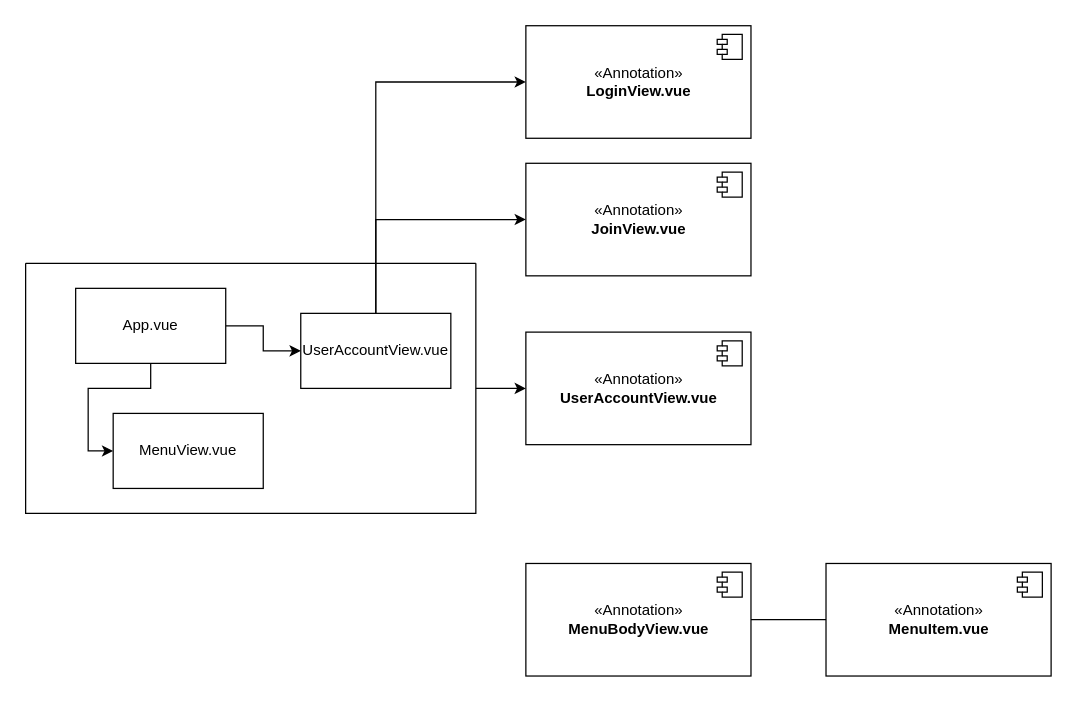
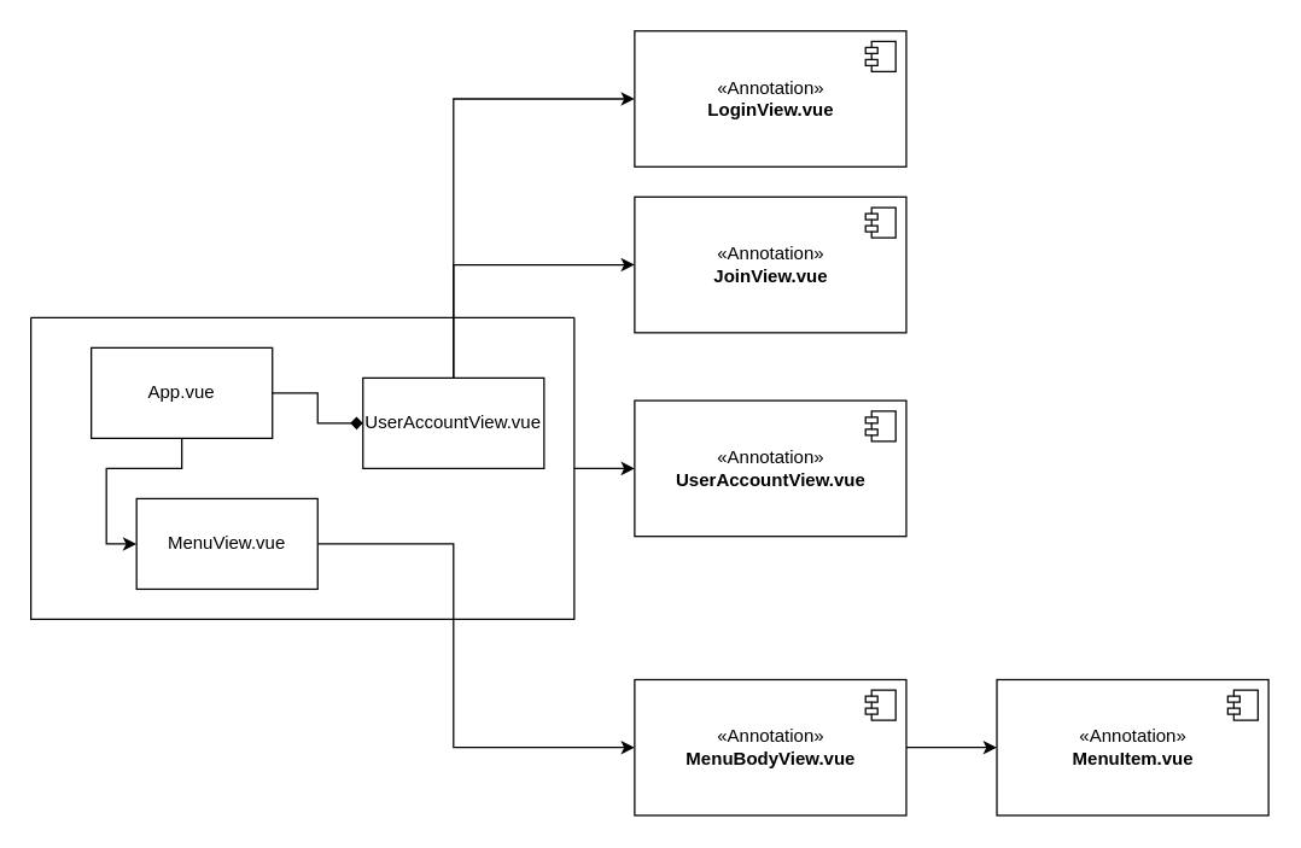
- <mxCell id="2" style="edgeStyle=orthogonalEdgeStyle;rounded=0;orthogonalLoop=1;jettySize=auto;html=1;entryX=0;entryY=0.5;entryDx=0;entryDy=0;" edge="1" parent="1" source="4" target="7"><mxGeometry relative="1" as="geometry" /></mxCell>
+ <mxCell id="2" style="edgeStyle=orthogonalEdgeStyle;rounded=0;orthogonalLoop=1;jettySize=auto;html=1;entryX=0;entryY=0.5;entryDx=0;entryDy=0;endArrow=diamond;" edge="1" parent="1" source="4" target="7"><mxGeometry relative="1" as="geometry" /></mxCell>
+ <mxCell id="8" style="edgeStyle=orthogonalEdgeStyle;rounded=0;orthogonalLoop=1;jettySize=auto;html=1;entryX=0;entryY=0.5;entryDx=0;entryDy=0;" edge="1" parent="1" source="9" target="13"><mxGeometry relative="1" as="geometry"><Array as="points"><mxPoint x="300" y="495" /></Array></mxGeometry></mxCell>
- <mxCell id="12" style="edgeStyle=orthogonalEdgeStyle;rounded=0;orthogonalLoop=1;jettySize=auto;html=1;entryX=0;entryY=0.5;entryDx=0;entryDy=0;endArrow=none;" edge="1" parent="1" source="13" target="17"><mxGeometry relative="1" as="geometry" /></mxCell>
+ <mxCell id="12" style="edgeStyle=orthogonalEdgeStyle;rounded=0;orthogonalLoop=1;jettySize=auto;html=1;entryX=0;entryY=0.5;entryDx=0;entryDy=0;" edge="1" parent="1" source="13" target="17"><mxGeometry relative="1" as="geometry" /></mxCell>
